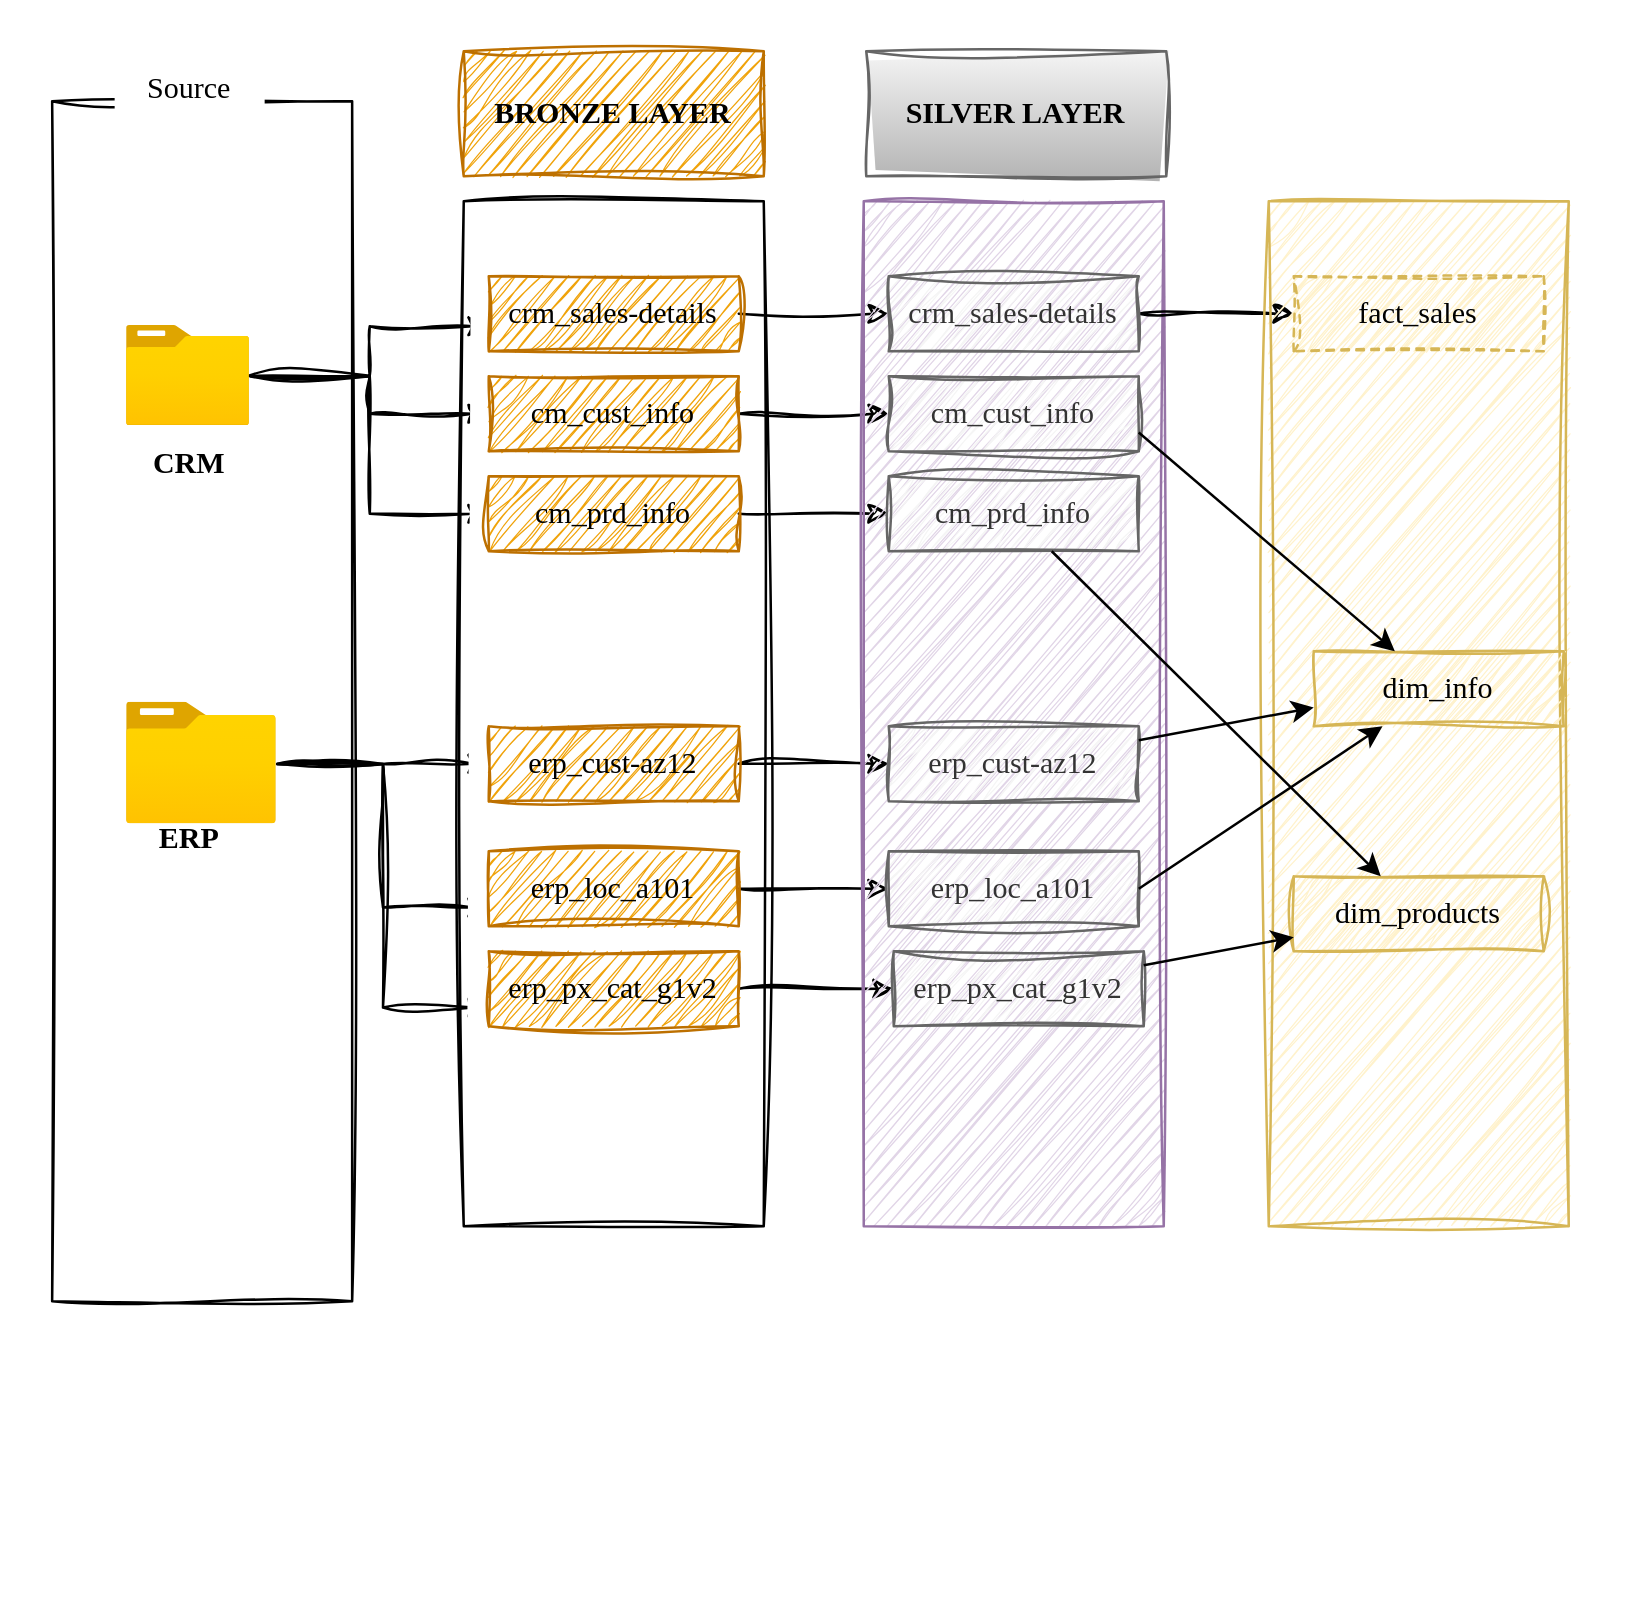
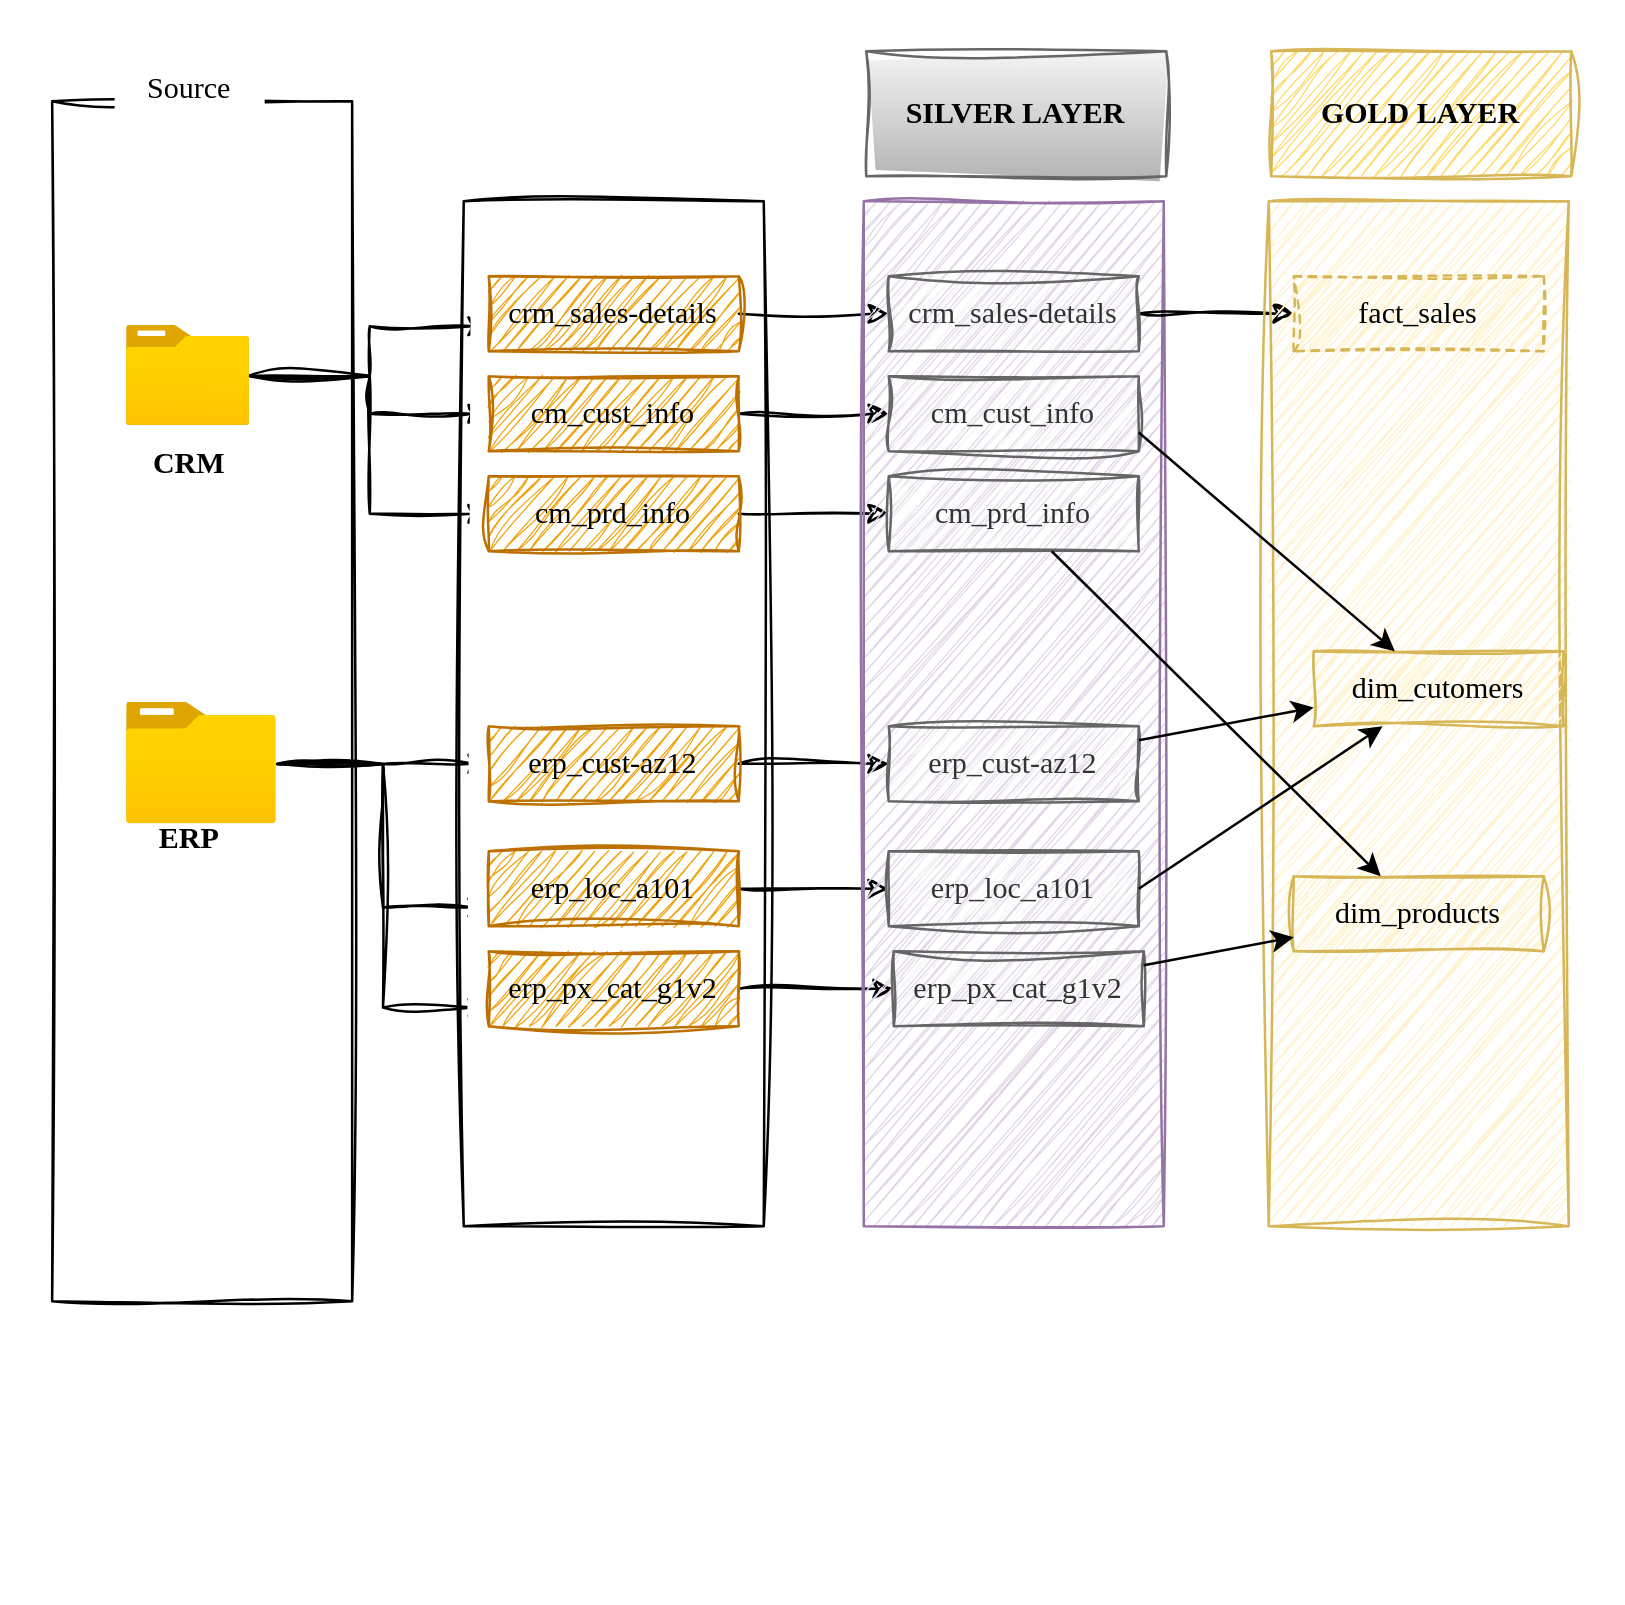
- <mxCell id="15" value="&lt;b&gt;BRONZE LAYER&lt;/b&gt;" style="whiteSpace=wrap;html=1;sketch=1;hachureGap=4;jiggle=2;curveFitting=1;fontFamily=Architects Daughter;fontSource=https%3A%2F%2Ffonts.googleapis.com%2Fcss%3Ffamily%3DArchitects%2BDaughter;fillColor=#f0a30a;strokeColor=#BD7000;fontColor=#000000;" parent="1" vertex="1"><mxGeometry x="185" y="20" width="120" height="50" as="geometry" /></mxCell>
+ <mxCell id="38" value="&lt;b&gt;GOLD LAYER&lt;/b&gt;" style="whiteSpace=wrap;html=1;sketch=1;hachureGap=4;jiggle=2;curveFitting=1;fontFamily=Architects Daughter;fontSource=https%3A%2F%2Ffonts.googleapis.com%2Fcss%3Ffamily%3DArchitects%2BDaughter;fillColor=#FFD966;strokeColor=#d6b656;" vertex="1" parent="1"><mxGeometry x="508" y="20" width="120" height="50" as="geometry" /></mxCell>
- <mxCell id="40" value="dim_info" style="whiteSpace=wrap;html=1;sketch=1;hachureGap=4;jiggle=2;curveFitting=1;fontFamily=Architects Daughter;fontSource=https%3A%2F%2Ffonts.googleapis.com%2Fcss%3Ffamily%3DArchitects%2BDaughter;fillColor=#fff2cc;strokeColor=#d6b656;" vertex="1" parent="1"><mxGeometry x="525" y="260" width="100" height="30" as="geometry" /></mxCell>
+ <mxCell id="40" value="dim_cutomers" style="whiteSpace=wrap;html=1;sketch=1;hachureGap=4;jiggle=2;curveFitting=1;fontFamily=Architects Daughter;fontSource=https%3A%2F%2Ffonts.googleapis.com%2Fcss%3Ffamily%3DArchitects%2BDaughter;fillColor=#fff2cc;strokeColor=#d6b656;" vertex="1" parent="1"><mxGeometry x="525" y="260" width="100" height="30" as="geometry" /></mxCell>
